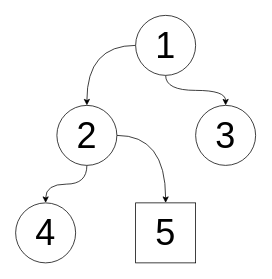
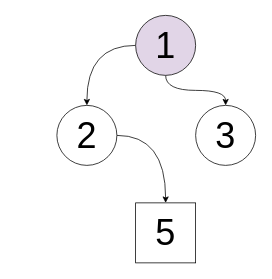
- <mxCell id="4" value="&lt;font style=&quot;font-size: 48px;&quot;&gt;1&lt;/font&gt;" style="ellipse;whiteSpace=wrap;html=1;aspect=fixed;" vertex="1" parent="1"><mxGeometry x="180" y="20" width="80" height="80" as="geometry" /></mxCell>
+ <mxCell id="4" value="&lt;font style=&quot;font-size: 48px;&quot;&gt;1&lt;/font&gt;" style="ellipse;whiteSpace=wrap;html=1;aspect=fixed;fillColor=#e1d5e7;" vertex="1" parent="1"><mxGeometry x="180" y="20" width="80" height="80" as="geometry" /></mxCell>
- <mxCell id="5" style="edgeStyle=orthogonalEdgeStyle;rounded=0;orthogonalLoop=1;jettySize=auto;html=1;curved=1;" edge="1" parent="1" source="7" target="10"><mxGeometry relative="1" as="geometry" /></mxCell>
- <mxCell id="10" value="&lt;font style=&quot;font-size: 48px;&quot;&gt;4&lt;/font&gt;" style="ellipse;whiteSpace=wrap;html=1;aspect=fixed;" vertex="1" parent="1"><mxGeometry x="20" y="270" width="80" height="80" as="geometry" /></mxCell>
